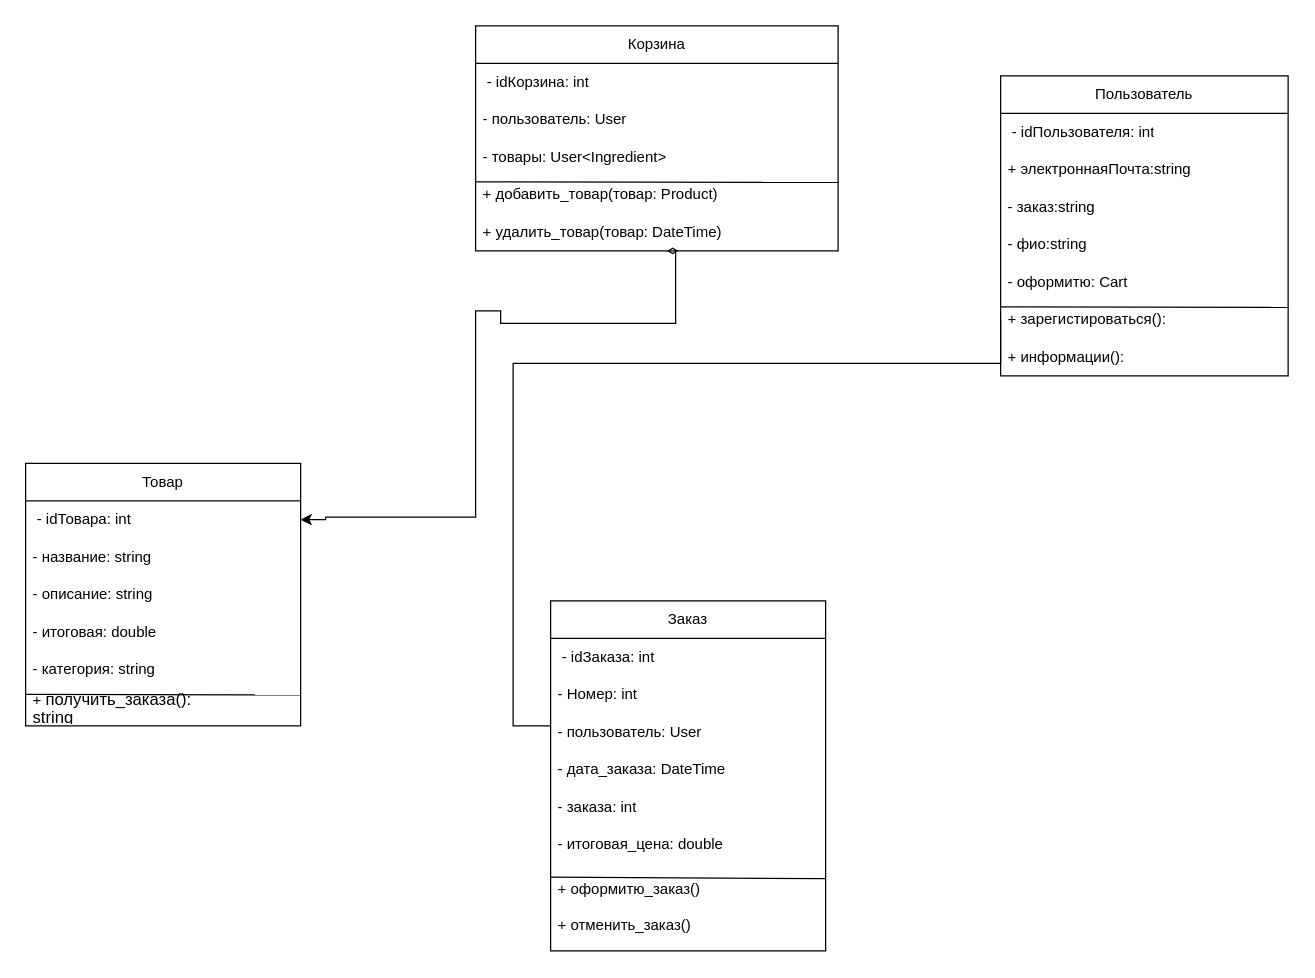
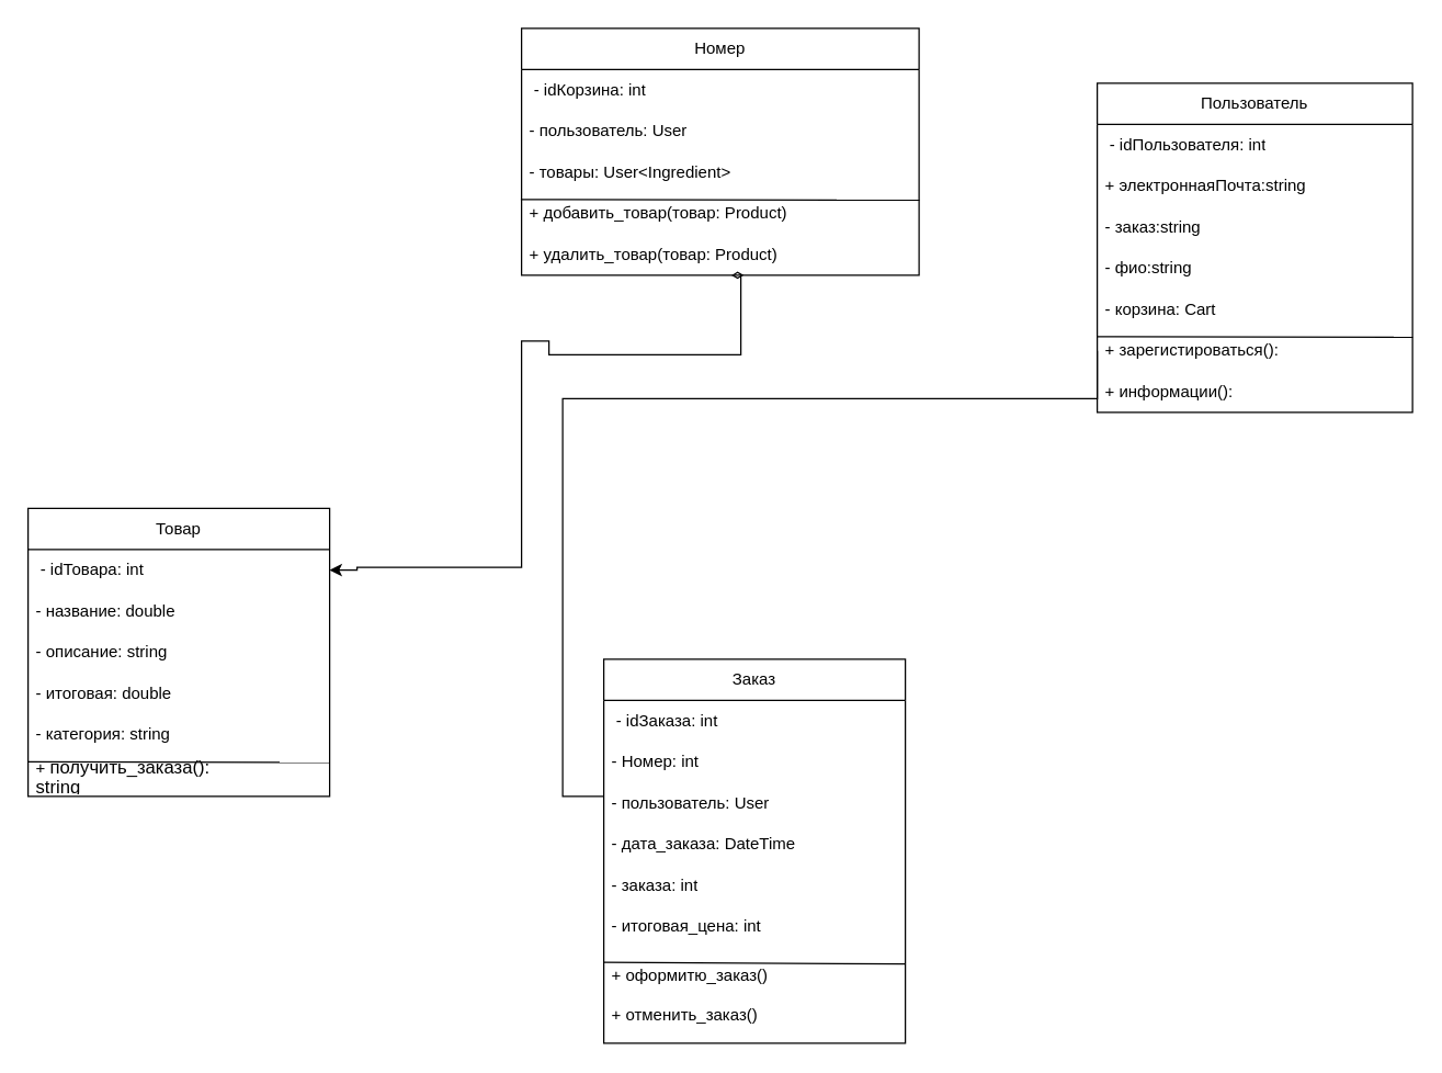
- <mxCell id="28" value="Корзина" style="swimlane;fontStyle=0;childLayout=stackLayout;horizontal=1;startSize=30;horizontalStack=0;resizeParent=1;resizeParentMax=0;resizeLast=0;collapsible=1;marginBottom=0;whiteSpace=wrap;html=1;" parent="1" vertex="1"><mxGeometry x="380" y="20" width="290" height="180" as="geometry" /></mxCell>
+ <mxCell id="28" value="Номер" style="swimlane;fontStyle=0;childLayout=stackLayout;horizontal=1;startSize=30;horizontalStack=0;resizeParent=1;resizeParentMax=0;resizeLast=0;collapsible=1;marginBottom=0;whiteSpace=wrap;html=1;" parent="1" vertex="1"><mxGeometry x="380" y="20" width="290" height="180" as="geometry" /></mxCell>
- <mxCell id="34" value="+ удалить_товар(товар: DateTime)&amp;nbsp;&amp;nbsp;" style="text;strokeColor=none;fillColor=none;align=left;verticalAlign=middle;spacingLeft=4;spacingRight=4;overflow=hidden;points=[[0,0.5],[1,0.5]];portConstraint=eastwest;rotatable=0;whiteSpace=wrap;html=1;" parent="28" vertex="1"><mxGeometry y="150" width="290" height="30" as="geometry" /></mxCell>
+ <mxCell id="34" value="+ удалить_товар(товар: Product)&amp;nbsp;&amp;nbsp;" style="text;strokeColor=none;fillColor=none;align=left;verticalAlign=middle;spacingLeft=4;spacingRight=4;overflow=hidden;points=[[0,0.5],[1,0.5]];portConstraint=eastwest;rotatable=0;whiteSpace=wrap;html=1;" parent="28" vertex="1"><mxGeometry y="150" width="290" height="30" as="geometry" /></mxCell>
- <mxCell id="7" value="- оформитю: Cart&amp;nbsp;&amp;nbsp;" style="text;strokeColor=none;fillColor=none;align=left;verticalAlign=middle;spacingLeft=4;spacingRight=4;overflow=hidden;points=[[0,0.5],[1,0.5]];portConstraint=eastwest;rotatable=0;whiteSpace=wrap;html=1;" parent="2" vertex="1"><mxGeometry y="150" width="230" height="30" as="geometry" /></mxCell>
+ <mxCell id="7" value="- корзина: Cart&amp;nbsp;&amp;nbsp;" style="text;strokeColor=none;fillColor=none;align=left;verticalAlign=middle;spacingLeft=4;spacingRight=4;overflow=hidden;points=[[0,0.5],[1,0.5]];portConstraint=eastwest;rotatable=0;whiteSpace=wrap;html=1;" parent="2" vertex="1"><mxGeometry y="150" width="230" height="30" as="geometry" /></mxCell>
- <mxCell id="22" value="- название: string&amp;nbsp;&amp;nbsp;" style="text;strokeColor=none;fillColor=none;align=left;verticalAlign=middle;spacingLeft=4;spacingRight=4;overflow=hidden;points=[[0,0.5],[1,0.5]];portConstraint=eastwest;rotatable=0;whiteSpace=wrap;html=1;" parent="20" vertex="1"><mxGeometry y="60" width="220" height="30" as="geometry" /></mxCell>
+ <mxCell id="22" value="- название: double&amp;nbsp;&amp;nbsp;" style="text;strokeColor=none;fillColor=none;align=left;verticalAlign=middle;spacingLeft=4;spacingRight=4;overflow=hidden;points=[[0,0.5],[1,0.5]];portConstraint=eastwest;rotatable=0;whiteSpace=wrap;html=1;" parent="20" vertex="1"><mxGeometry y="60" width="220" height="30" as="geometry" /></mxCell>
- <mxCell id="17" value="- итоговая_цена: double&amp;nbsp;" style="text;strokeColor=none;fillColor=none;align=left;verticalAlign=middle;spacingLeft=4;spacingRight=4;overflow=hidden;points=[[0,0.5],[1,0.5]];portConstraint=eastwest;rotatable=0;whiteSpace=wrap;html=1;" parent="11" vertex="1"><mxGeometry y="180" width="220" height="30" as="geometry" /></mxCell>
+ <mxCell id="17" value="- итоговая_цена: int&amp;nbsp;" style="text;strokeColor=none;fillColor=none;align=left;verticalAlign=middle;spacingLeft=4;spacingRight=4;overflow=hidden;points=[[0,0.5],[1,0.5]];portConstraint=eastwest;rotatable=0;whiteSpace=wrap;html=1;" parent="11" vertex="1"><mxGeometry y="180" width="220" height="30" as="geometry" /></mxCell>
